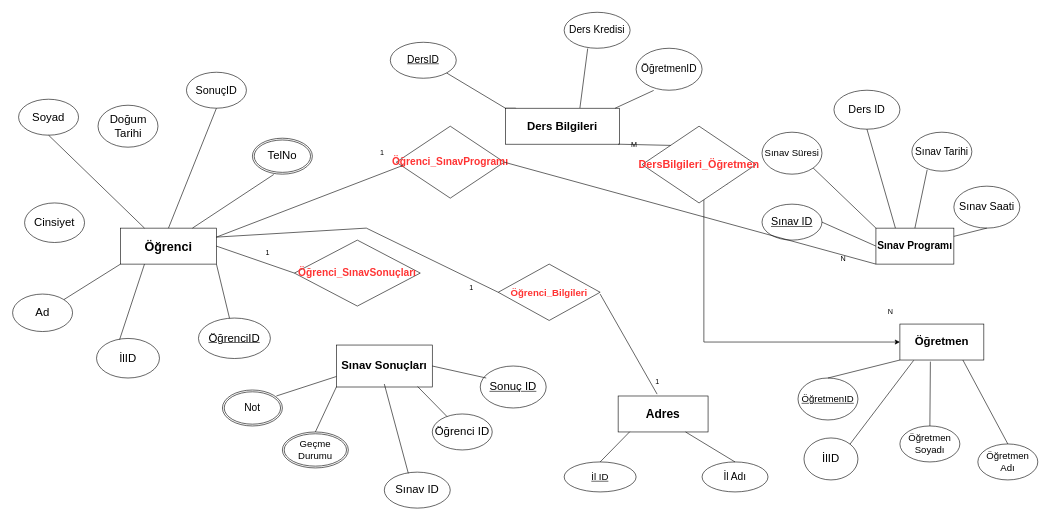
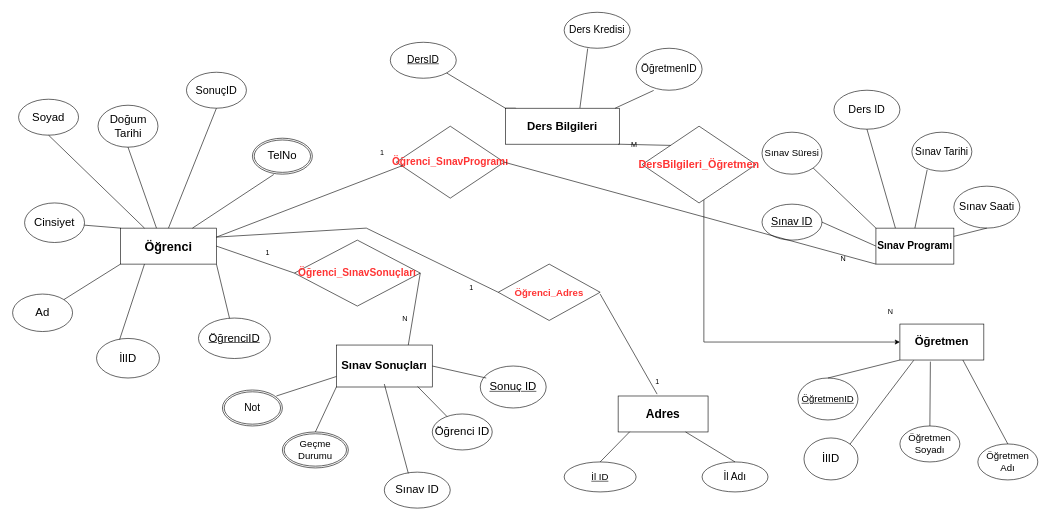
+ <mxCell id="40" value="" style="endArrow=none;html=1;rounded=0;exitX=0.5;exitY=1;exitDx=0;exitDy=0;entryX=0.375;entryY=0;entryDx=0;entryDy=0;entryPerimeter=0;" parent="1" source="14" edge="1" target="3"><mxGeometry relative="1" as="geometry"><mxPoint x="220" y="318.46" as="sourcePoint" /><mxPoint x="270" y="370" as="targetPoint" /></mxGeometry></mxCell>
+ <mxCell id="36" value="" style="endArrow=none;html=1;rounded=0;entryX=0;entryY=0;entryDx=0;entryDy=0;" parent="1" source="10" target="3" edge="1"><mxGeometry relative="1" as="geometry"><mxPoint x="200" y="360" as="sourcePoint" /><mxPoint x="360" y="360" as="targetPoint" /></mxGeometry></mxCell>
- <mxCell id="32" value="&lt;font color=&quot;#ff3333&quot; style=&quot;font-size: 16px;&quot;&gt;&lt;b&gt;Öğrenci_Bilgileri&lt;/b&gt;&lt;/font&gt;" style="shape=rhombus;perimeter=rhombusPerimeter;whiteSpace=wrap;html=1;align=center;" parent="1" vertex="1"><mxGeometry x="830" y="440" width="170" height="94" as="geometry" /></mxCell>
+ <mxCell id="32" value="&lt;font color=&quot;#ff3333&quot; style=&quot;font-size: 16px;&quot;&gt;&lt;b&gt;Öğrenci_Adres&lt;/b&gt;&lt;/font&gt;" style="shape=rhombus;perimeter=rhombusPerimeter;whiteSpace=wrap;html=1;align=center;" parent="1" vertex="1"><mxGeometry x="830" y="440" width="170" height="94" as="geometry" /></mxCell>
+ <mxCell id="75" value="" style="endArrow=none;html=1;rounded=0;exitX=1;exitY=0.5;exitDx=0;exitDy=0;entryX=0.75;entryY=0;entryDx=0;entryDy=0;" parent="1" source="33" target="4" edge="1"><mxGeometry relative="1" as="geometry"><mxPoint x="640" y="520" as="sourcePoint" /><mxPoint x="800" y="520" as="targetPoint" /></mxGeometry></mxCell>
+ <mxCell id="76" value="N" style="resizable=0;html=1;whiteSpace=wrap;align=right;verticalAlign=bottom;" parent="75" connectable="0" vertex="1"><mxGeometry x="1" relative="1" as="geometry"><mxPoint y="-36" as="offset" /></mxGeometry></mxCell>
